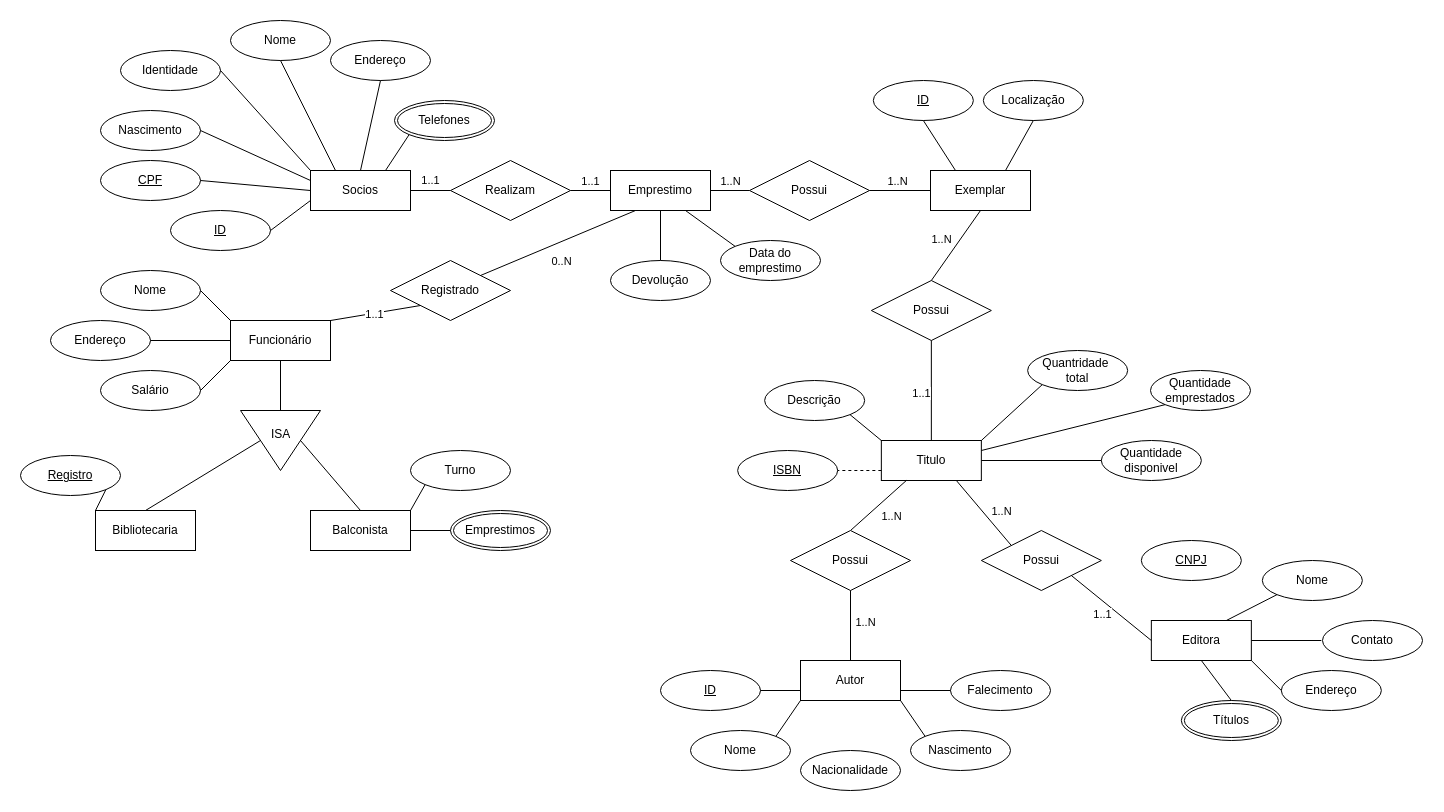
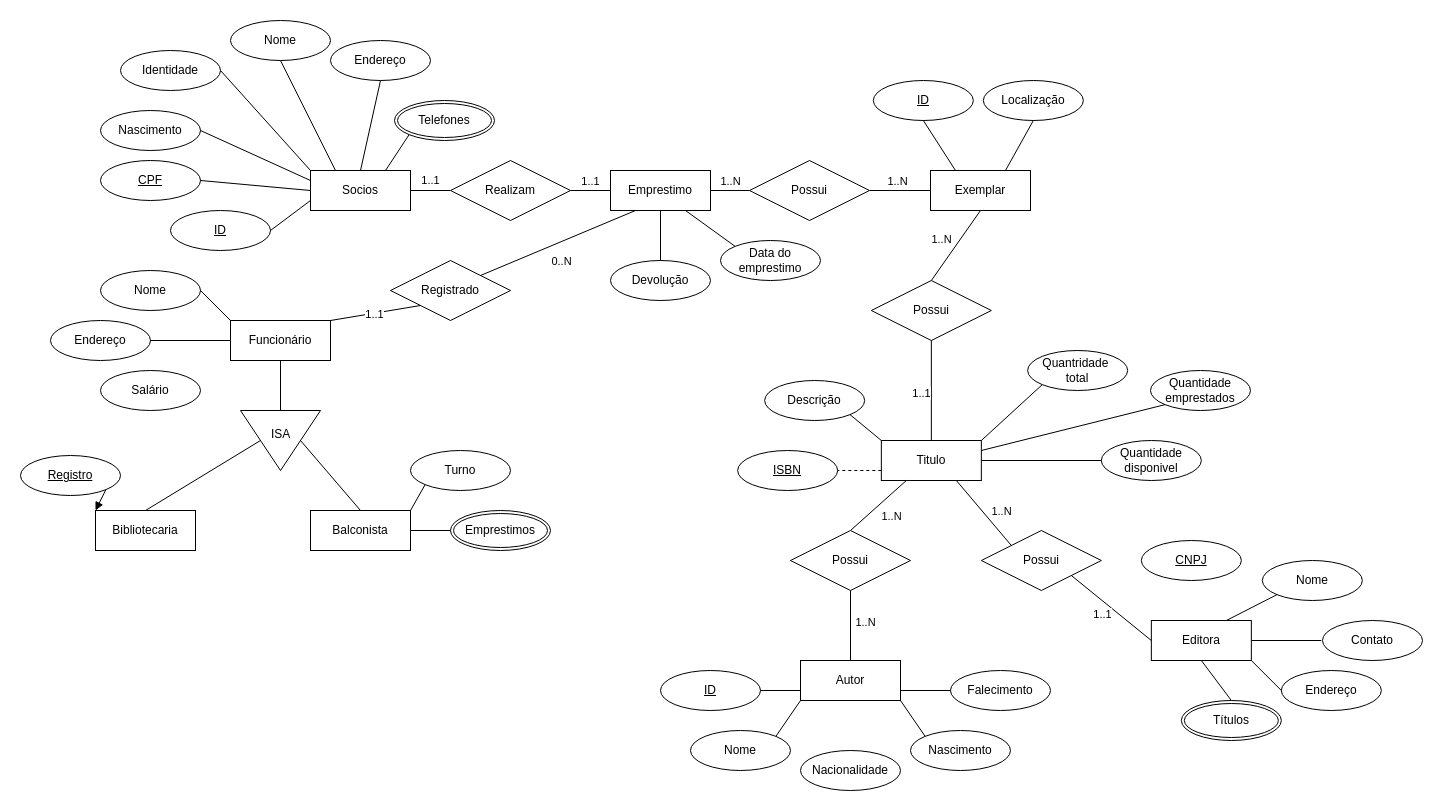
- <mxCell id="77" value="" style="endArrow=none;html=1;rounded=0;exitX=1;exitY=0.5;exitDx=0;exitDy=0;entryX=0;entryY=1;entryDx=0;entryDy=0;" edge="1" parent="1" source="76" target="71"><mxGeometry relative="1" as="geometry"><mxPoint x="200" y="480" as="sourcePoint" /><mxPoint x="360" y="480" as="targetPoint" /></mxGeometry></mxCell>
- <mxCell id="88" value="" style="endArrow=none;html=1;rounded=0;exitX=1;exitY=1;exitDx=0;exitDy=0;entryX=0;entryY=0;entryDx=0;entryDy=0;" edge="1" parent="1" source="87" target="83"><mxGeometry relative="1" as="geometry"><mxPoint x="70" y="760" as="sourcePoint" /><mxPoint x="230" y="760" as="targetPoint" /></mxGeometry></mxCell>
+ <mxCell id="88" value="" style="endArrow=block;html=1;rounded=0;exitX=1;exitY=1;exitDx=0;exitDy=0;entryX=0;entryY=0;entryDx=0;entryDy=0;" edge="1" parent="1" source="87" target="83"><mxGeometry relative="1" as="geometry"><mxPoint x="70" y="760" as="sourcePoint" /><mxPoint x="230" y="760" as="targetPoint" /></mxGeometry></mxCell>
